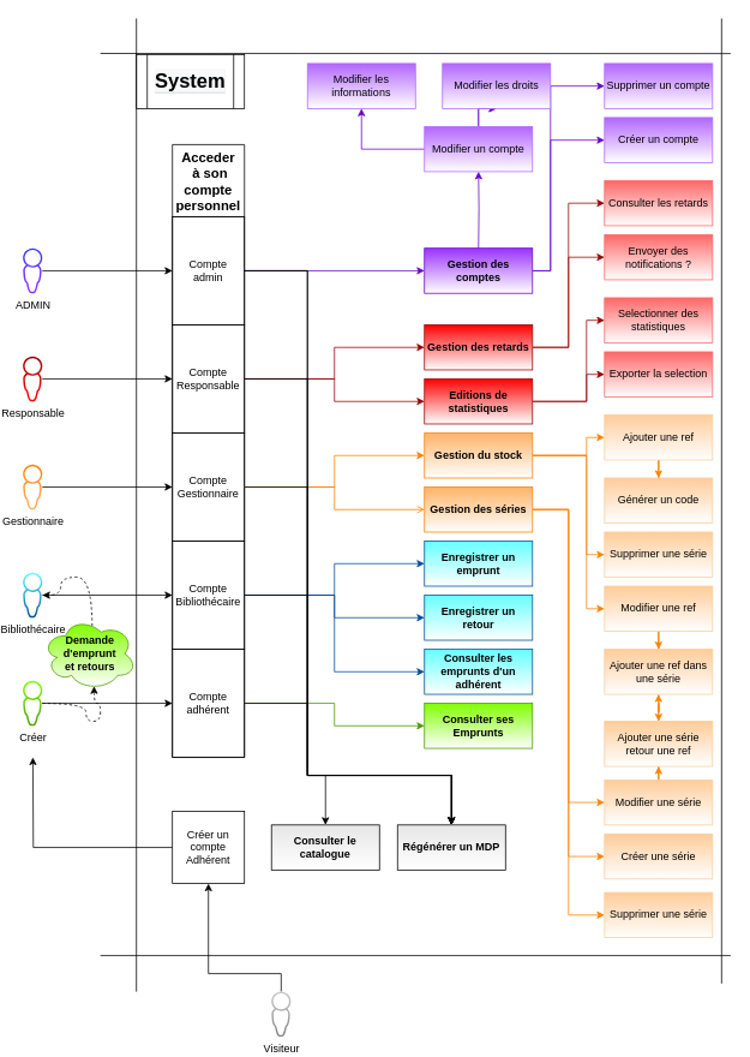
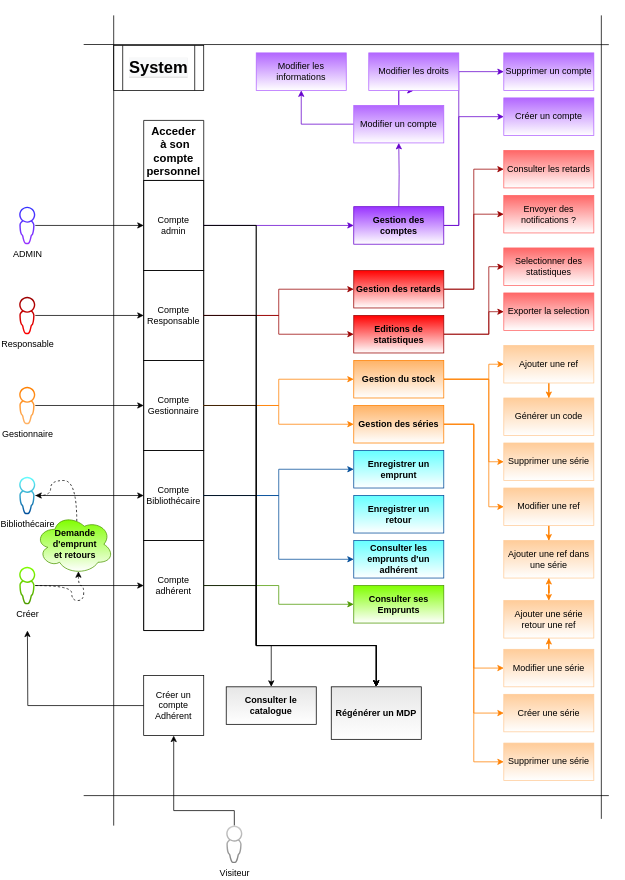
- <mxCell id="46" style="edgeStyle=orthogonalEdgeStyle;rounded=0;orthogonalLoop=1;jettySize=auto;html=1;entryX=0;entryY=0.5;entryDx=0;entryDy=0;startArrow=none;startFill=0;strokeColor=#FF8000;endArrow=open;" parent="1" source="23" target="44" edge="1"><mxGeometry relative="1" as="geometry" /></mxCell>
+ <mxCell id="46" style="edgeStyle=orthogonalEdgeStyle;rounded=0;orthogonalLoop=1;jettySize=auto;html=1;entryX=0;entryY=0.5;entryDx=0;entryDy=0;startArrow=none;startFill=0;strokeColor=#FF8000;" parent="1" source="23" target="44" edge="1"><mxGeometry relative="1" as="geometry" /></mxCell>
- <mxCell id="35" style="edgeStyle=orthogonalEdgeStyle;rounded=0;orthogonalLoop=1;jettySize=auto;html=1;startArrow=none;startFill=0;entryX=0;entryY=0.5;entryDx=0;entryDy=0;strokeColor=#004C99;" parent="1" source="24" target="36" edge="1"><mxGeometry relative="1" as="geometry"><mxPoint x="566" y="690" as="targetPoint" /><Array as="points"><mxPoint x="366" y="660" /><mxPoint x="366" y="685" /></Array></mxGeometry></mxCell>
- <mxCell id="86" value="&lt;b&gt;Régénérer un MDP&lt;/b&gt;" style="rounded=0;whiteSpace=wrap;html=1;gradientColor=#ffffff;fillColor=#E6E6E6;" vertex="1" parent="1"><mxGeometry x="436" y="915" width="120" height="50" as="geometry" /></mxCell>
+ <mxCell id="86" value="&lt;b&gt;Régénérer un MDP&lt;/b&gt;" style="rounded=0;whiteSpace=wrap;html=1;gradientColor=#ffffff;fillColor=#E6E6E6;" vertex="1" parent="1"><mxGeometry x="436" y="915" width="120" height="70" as="geometry" /></mxCell>
